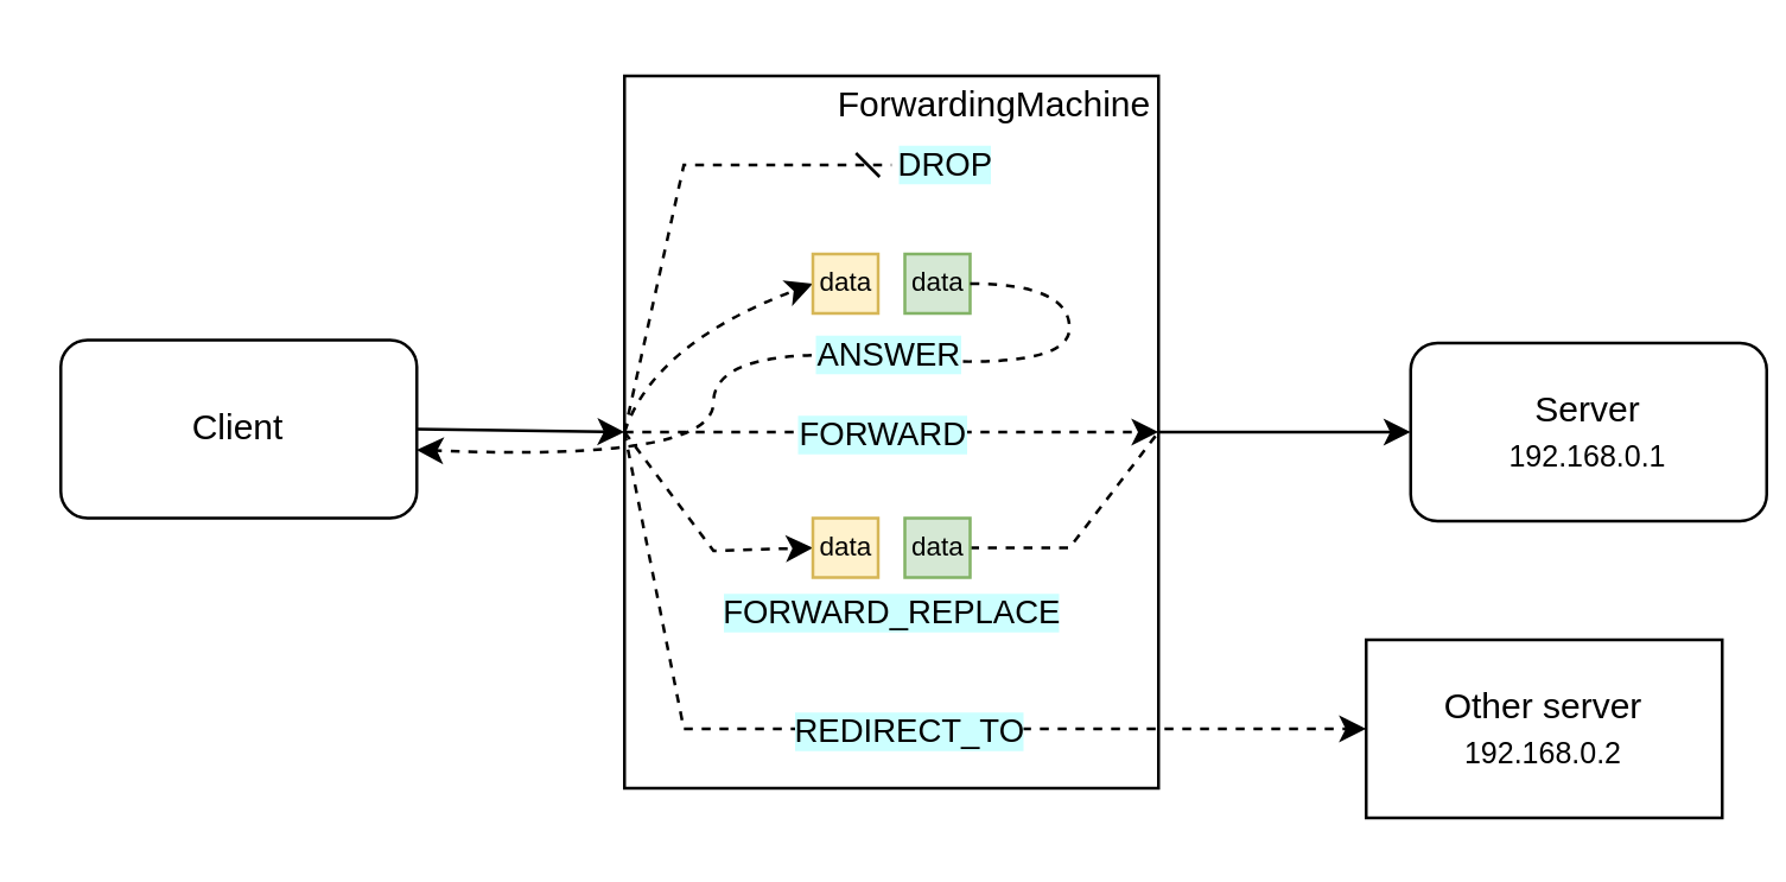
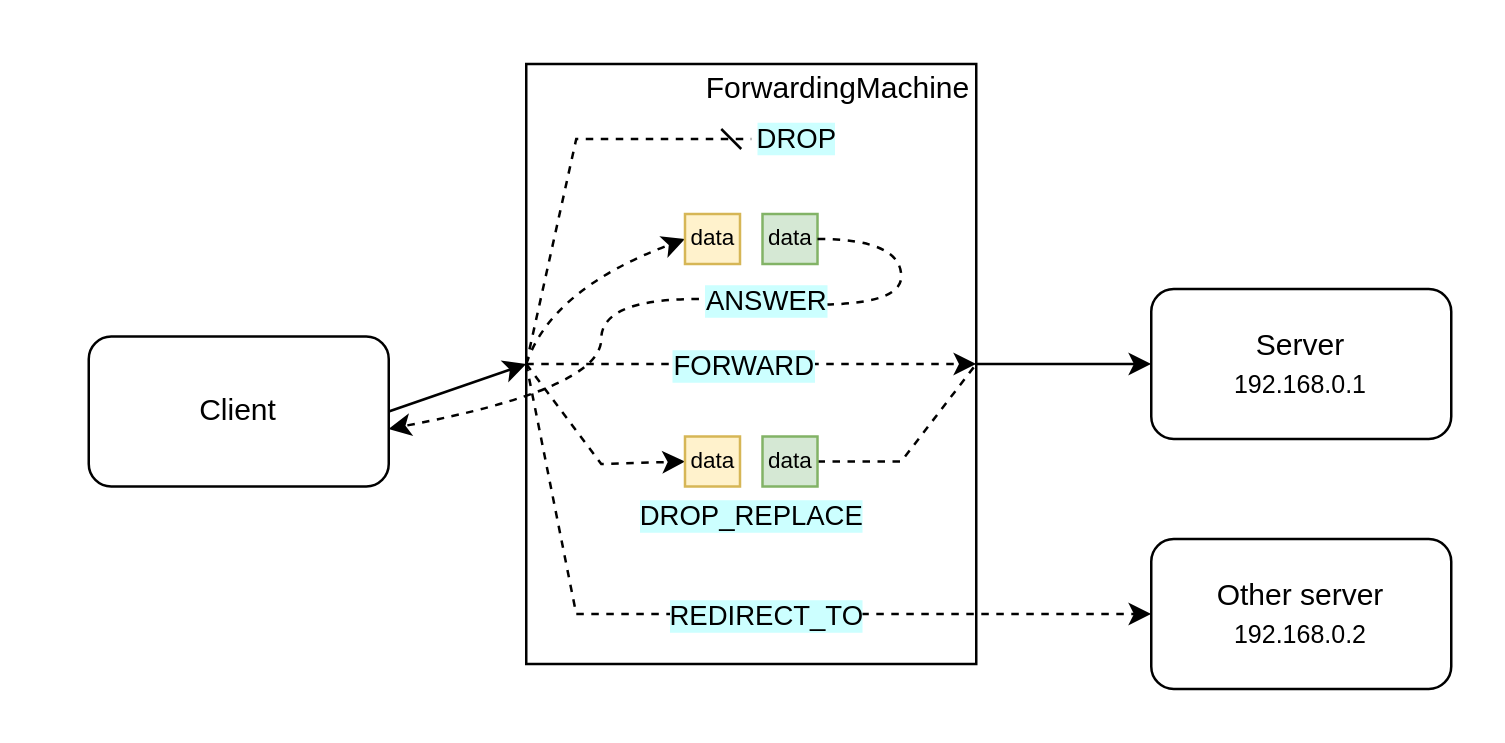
- <mxCell id="3" value="Client" style="rounded=1;whiteSpace=wrap;html=1;" vertex="1" parent="1"><mxGeometry x="20" y="114" width="120" height="60" as="geometry" /></mxCell>
+ <mxCell id="3" value="Client" style="rounded=1;whiteSpace=wrap;html=1;" vertex="1" parent="1"><mxGeometry x="35" y="134" width="120" height="60" as="geometry" /></mxCell>
- <mxCell id="5" value="&lt;div&gt;Server&lt;/div&gt;&lt;font style=&quot;font-size: 10px;&quot;&gt;192.168.0.1&lt;/font&gt;" style="rounded=1;whiteSpace=wrap;html=1;" vertex="1" parent="1"><mxGeometry x="475" y="115" width="120" height="60" as="geometry" /></mxCell>
+ <mxCell id="5" value="&lt;div&gt;Server&lt;/div&gt;&lt;font style=&quot;font-size: 10px;&quot;&gt;192.168.0.1&lt;/font&gt;" style="rounded=1;whiteSpace=wrap;html=1;" vertex="1" parent="1"><mxGeometry x="460" y="115" width="120" height="60" as="geometry" /></mxCell>
- <mxCell id="15" value="FORWARD_REPLACE" style="edgeLabel;html=1;align=center;verticalAlign=middle;resizable=0;points=[];labelBackgroundColor=#CCFFFF;" vertex="1" connectable="0" parent="1"><mxGeometry x="299.998" y="205" as="geometry" /></mxCell>
+ <mxCell id="15" value="DROP_REPLACE" style="edgeLabel;html=1;align=center;verticalAlign=middle;resizable=0;points=[];labelBackgroundColor=#CCFFFF;" vertex="1" connectable="0" parent="1"><mxGeometry x="299.998" y="205" as="geometry" /></mxCell>
- <mxCell id="22" value="&lt;div&gt;Other server&lt;/div&gt;&lt;font style=&quot;font-size: 10px;&quot;&gt;192.168.0.2&lt;/font&gt;" style="whiteSpace=wrap;html=1;rounded=0;" vertex="1" parent="1"><mxGeometry x="460" y="215" width="120" height="60" as="geometry" /></mxCell>
+ <mxCell id="22" value="&lt;div&gt;Other server&lt;/div&gt;&lt;font style=&quot;font-size: 10px;&quot;&gt;192.168.0.2&lt;/font&gt;" style="rounded=1;whiteSpace=wrap;html=1;" vertex="1" parent="1"><mxGeometry x="460" y="215" width="120" height="60" as="geometry" /></mxCell>
